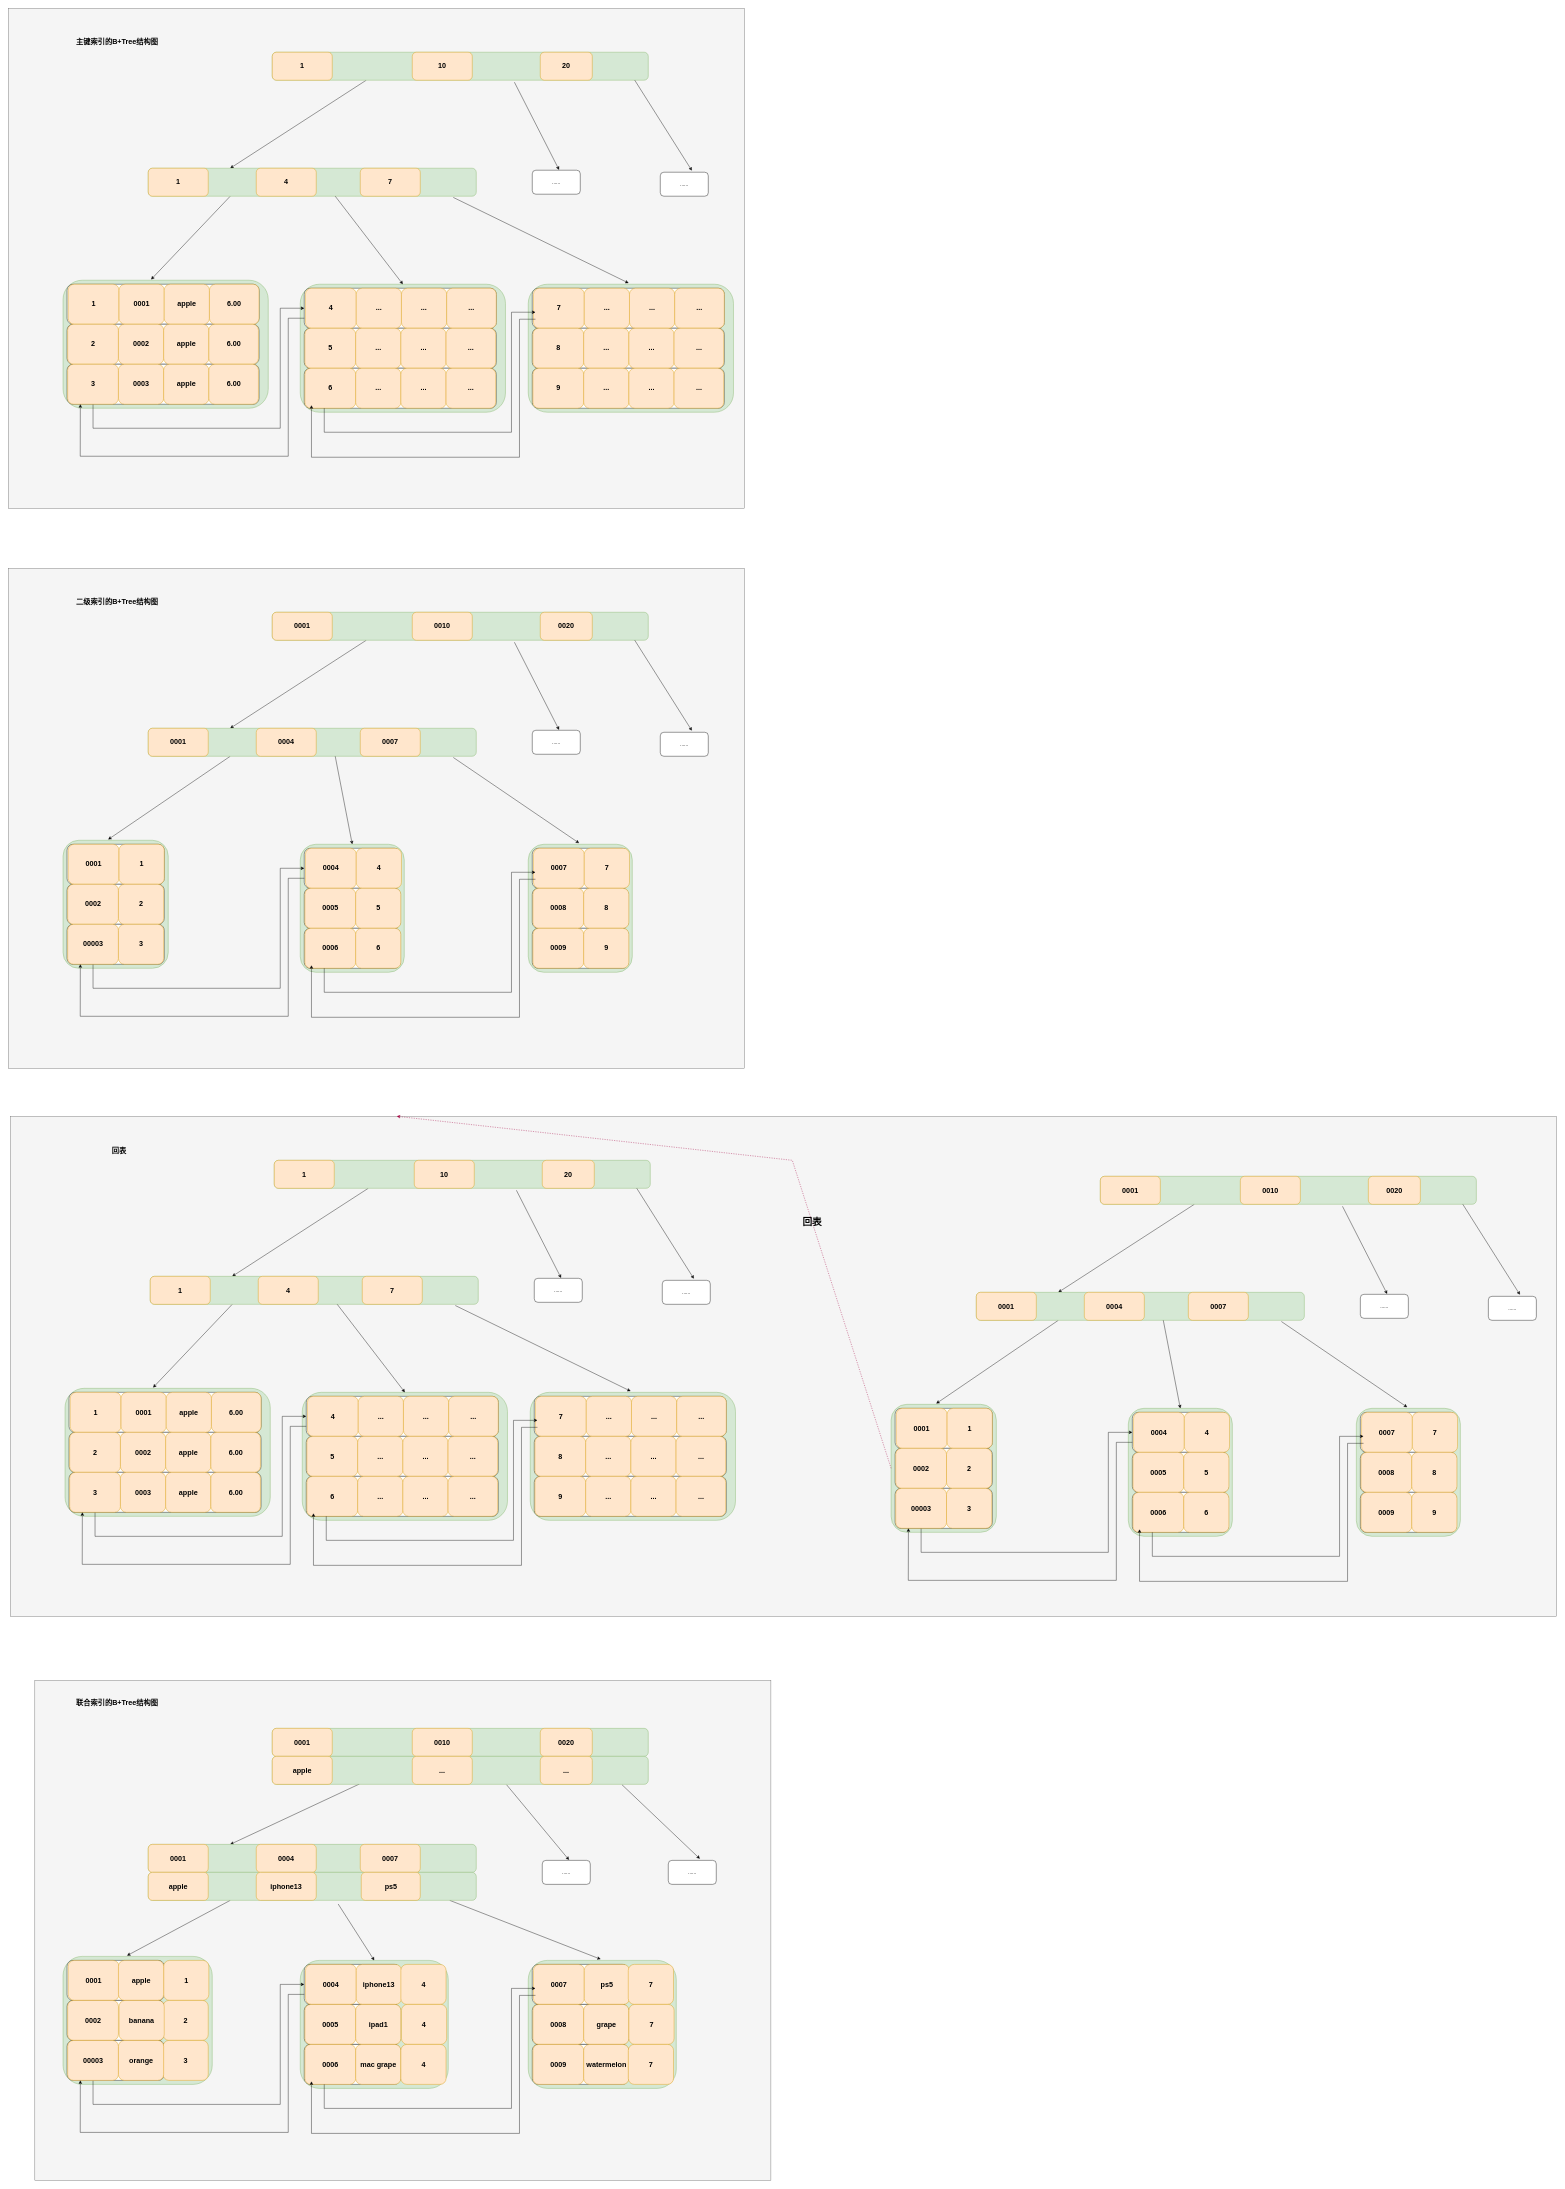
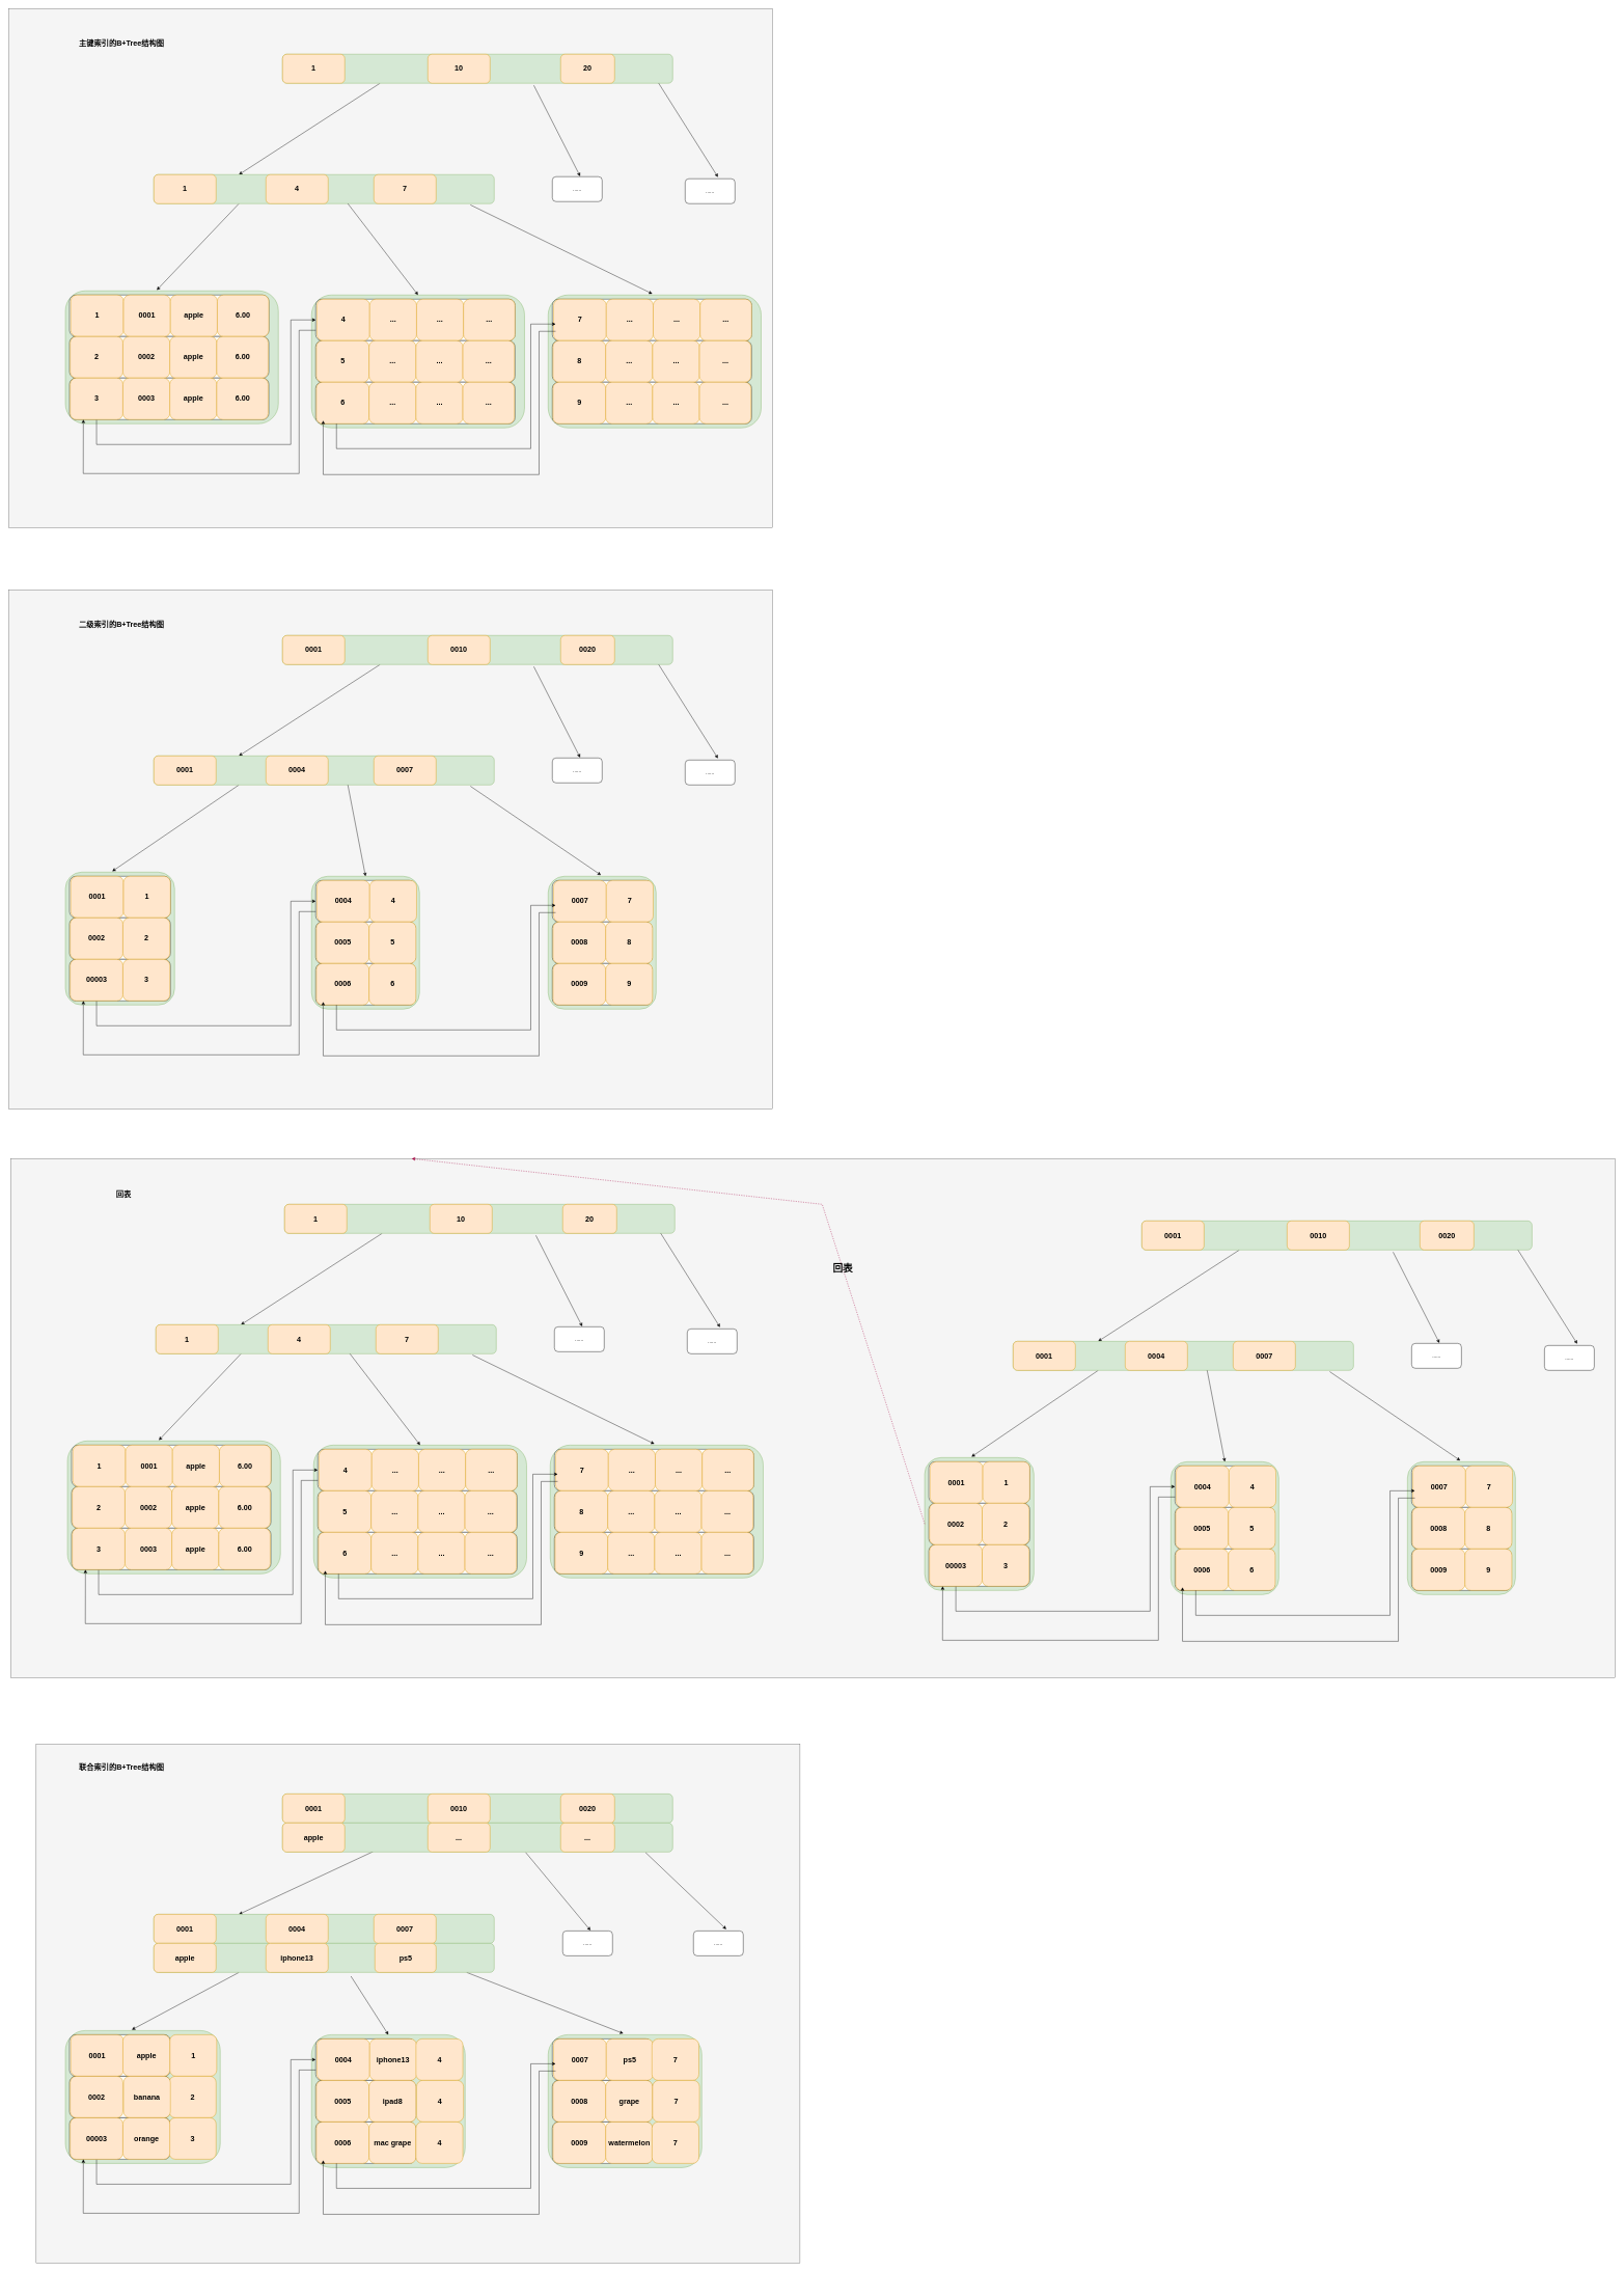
- <mxCell id="280" value="&lt;b&gt;&lt;font style=&quot;font-size: 18px;&quot;&gt;ipad1&lt;/font&gt;&lt;/b&gt;" style="rounded=1;whiteSpace=wrap;html=1;fillColor=#ffe6cc;strokeColor=#d79b00;" parent="1" vertex="1"><mxGeometry x="888.5" y="5010" width="113" height="100" as="geometry" /></mxCell>
+ <mxCell id="280" value="&lt;b&gt;&lt;font style=&quot;font-size: 18px;&quot;&gt;ipad8&lt;/font&gt;&lt;/b&gt;" style="rounded=1;whiteSpace=wrap;html=1;fillColor=#ffe6cc;strokeColor=#d79b00;" parent="1" vertex="1"><mxGeometry x="888.5" y="5010" width="113" height="100" as="geometry" /></mxCell>
